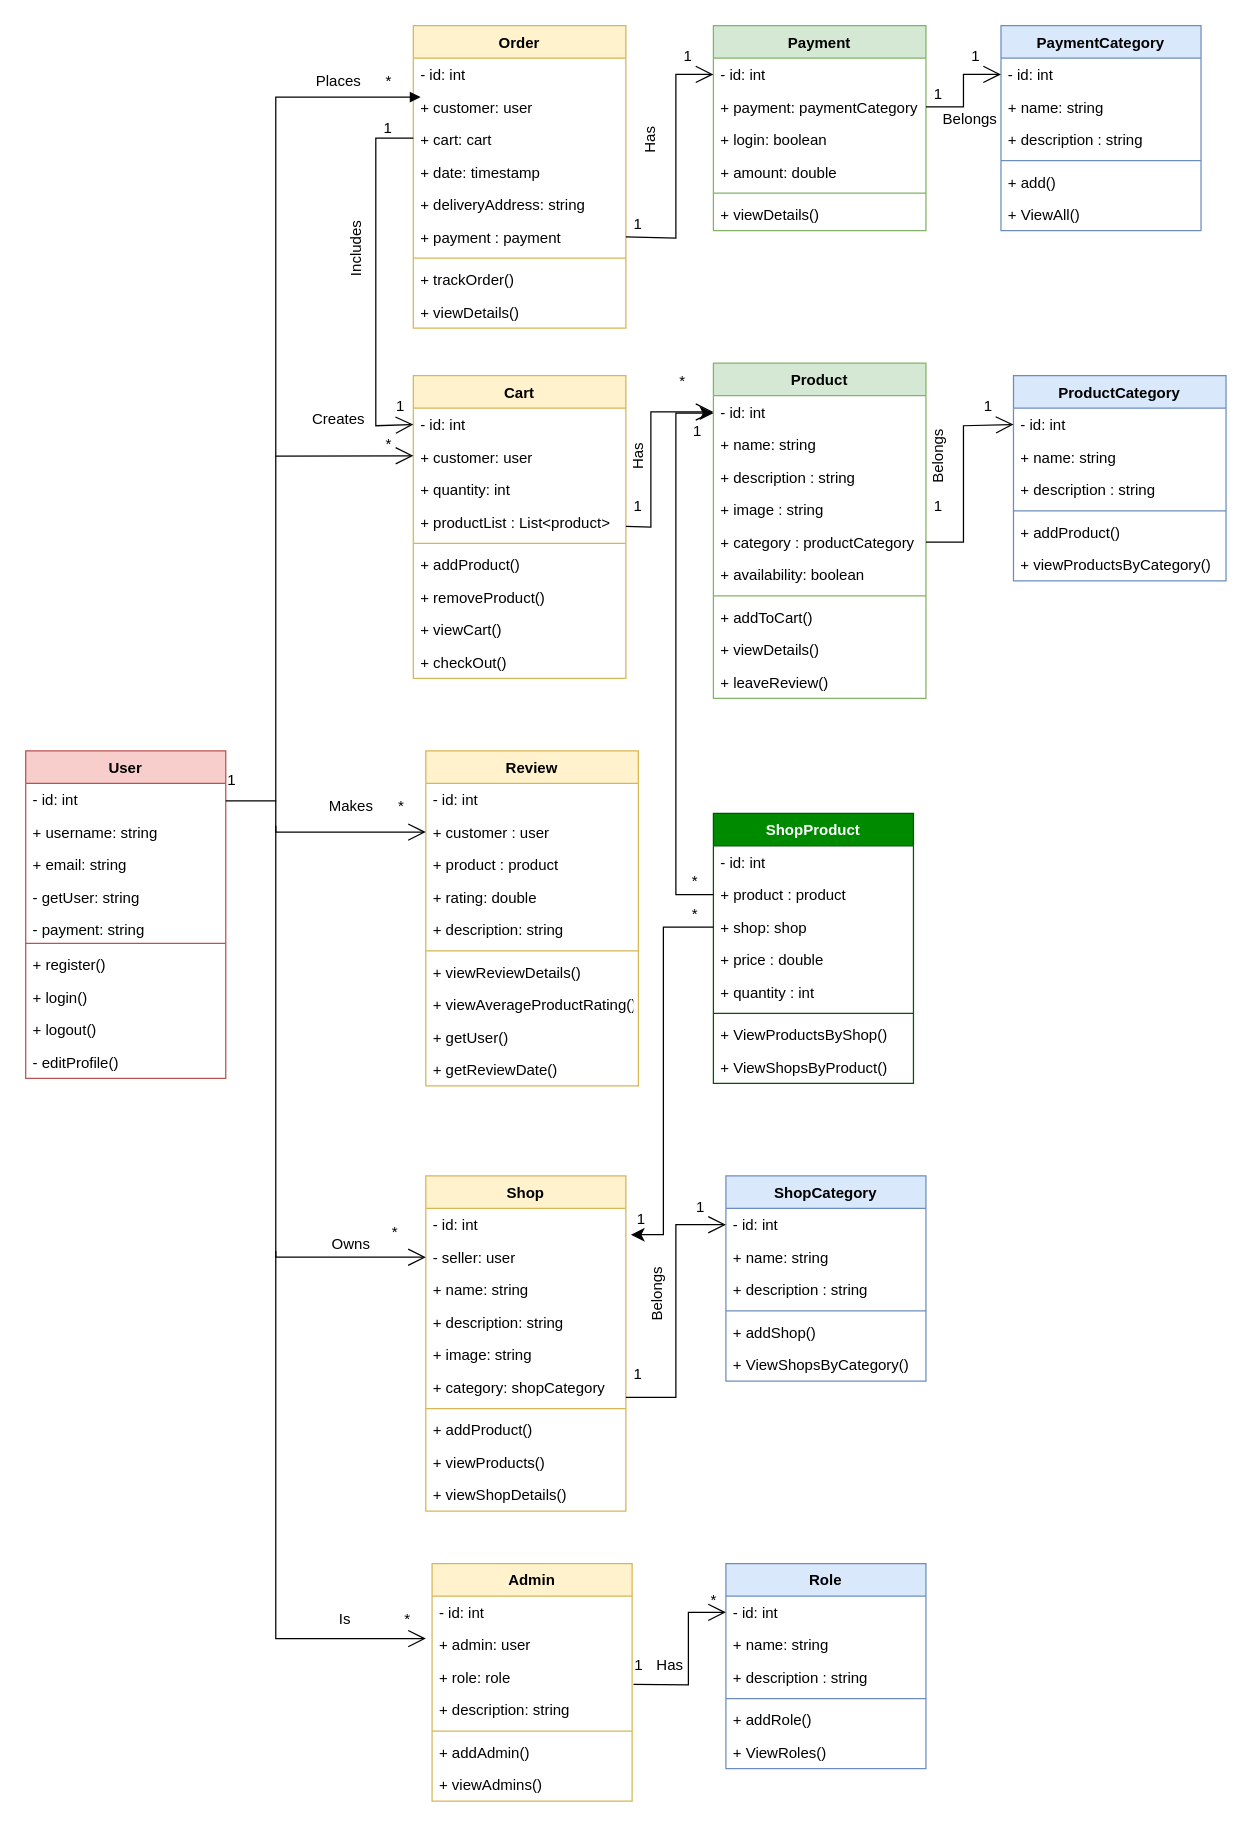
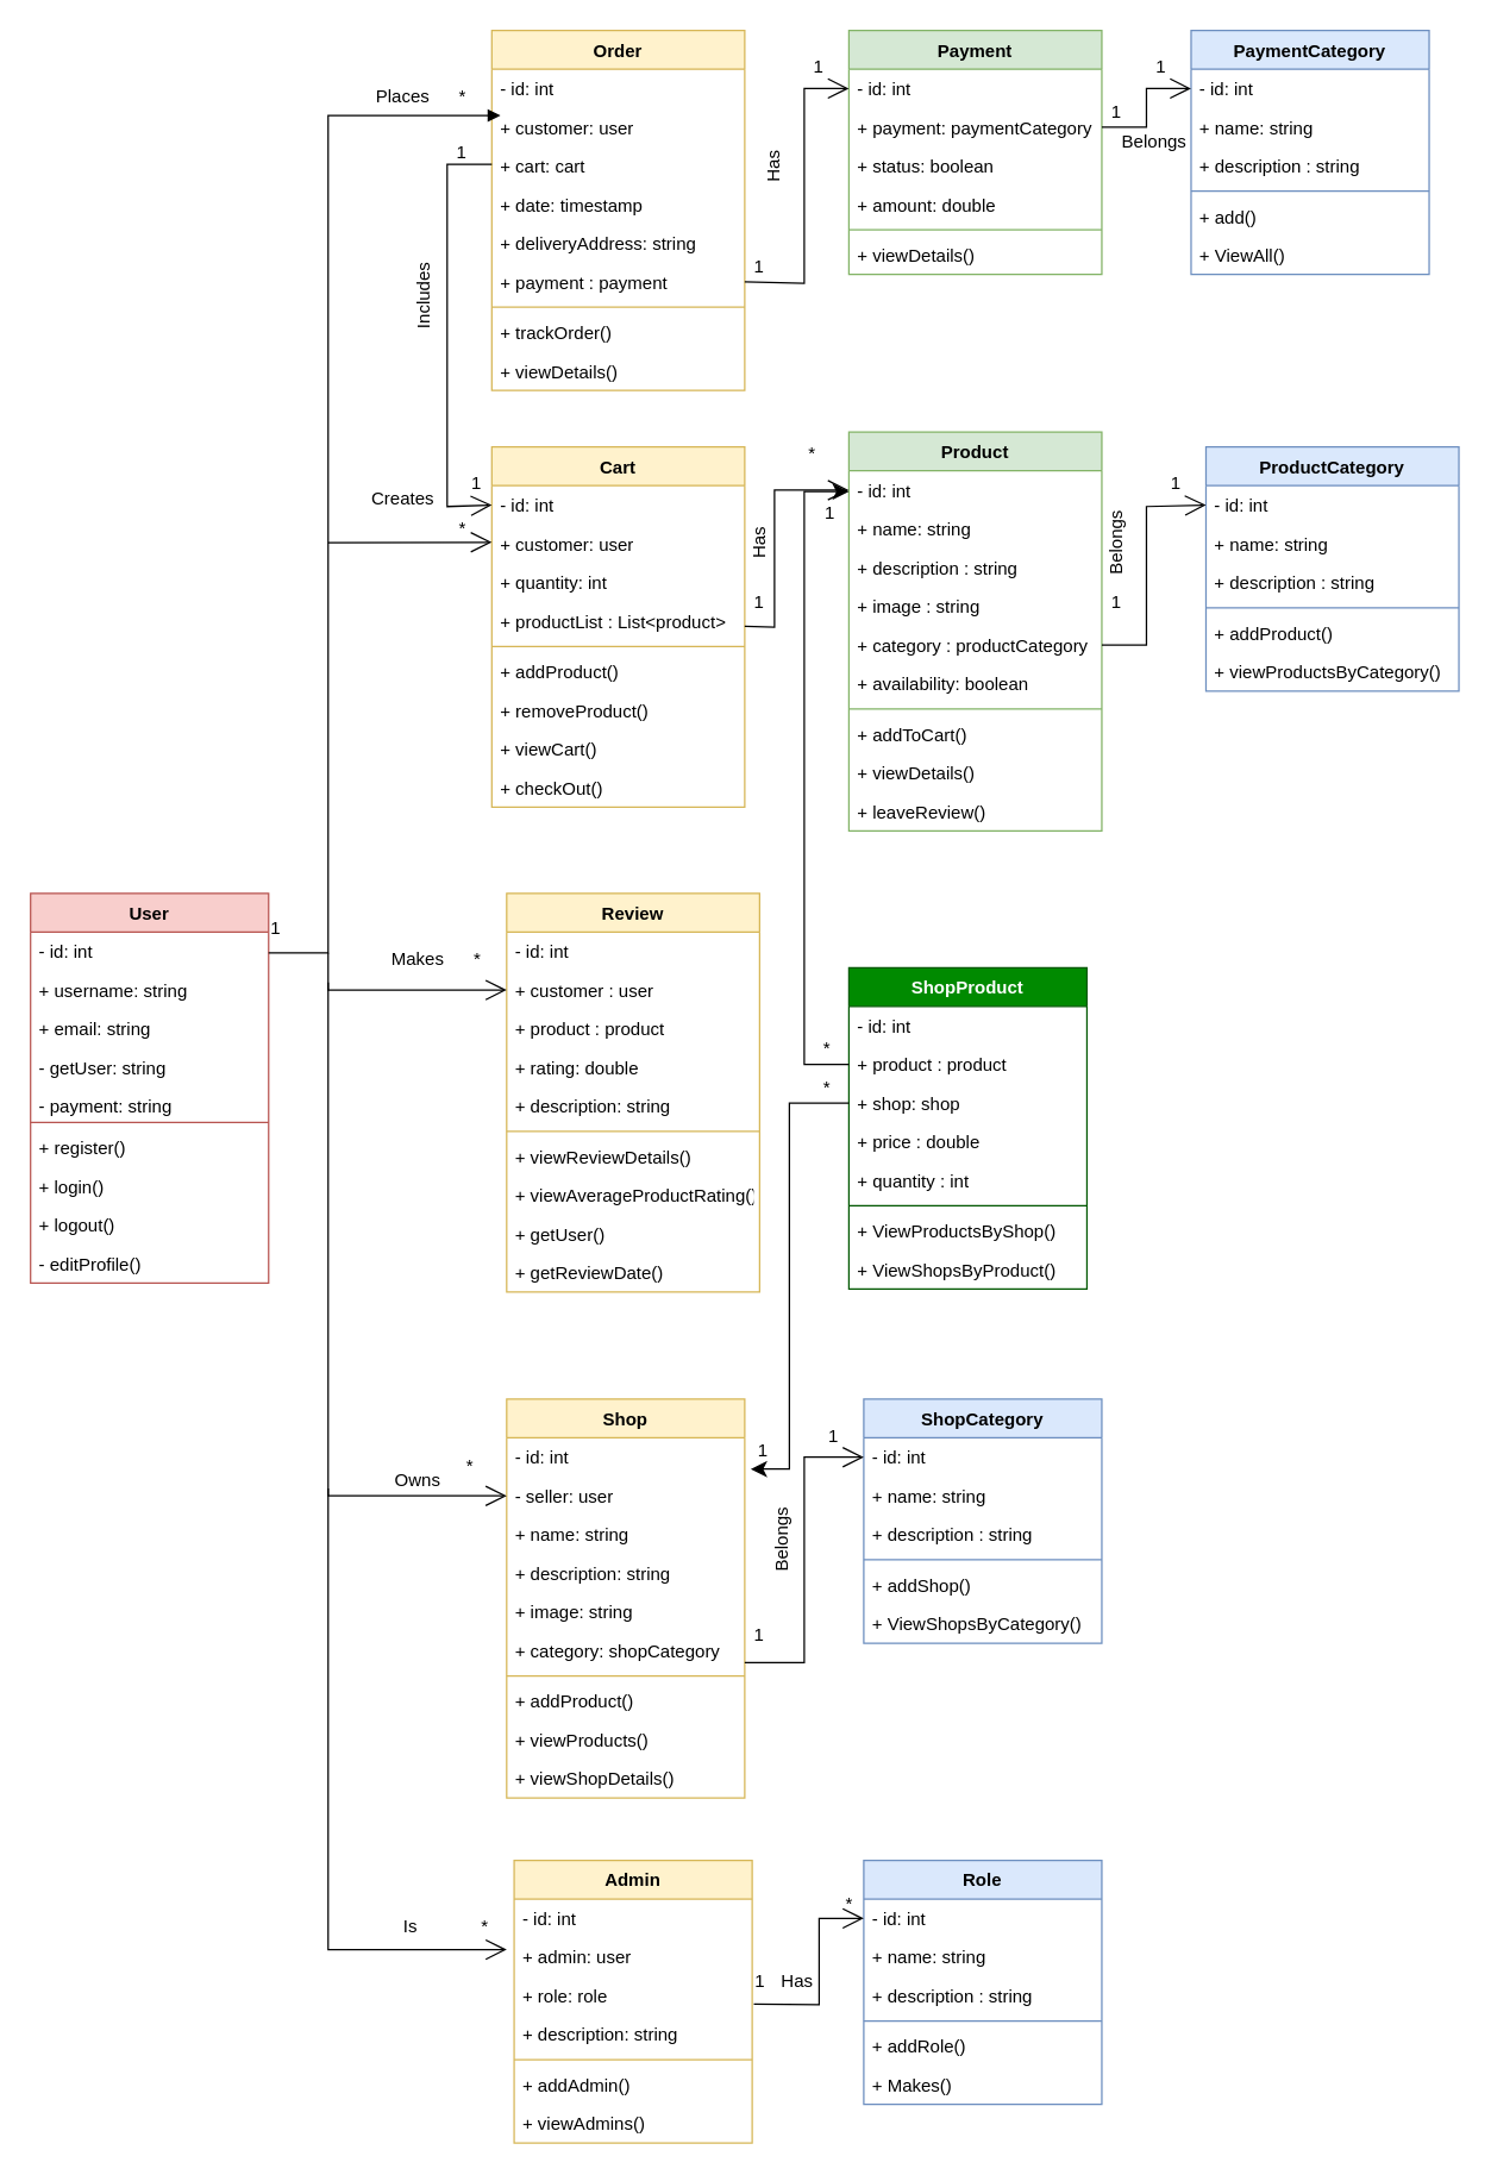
- <mxCell id="80" value="+ login: boolean " style="text;strokeColor=none;fillColor=none;align=left;verticalAlign=top;spacingLeft=4;spacingRight=4;overflow=hidden;rotatable=0;points=[[0,0.5],[1,0.5]];portConstraint=eastwest;" parent="77" vertex="1"><mxGeometry y="78" width="170" height="26" as="geometry" /></mxCell>
+ <mxCell id="80" value="+ status: boolean " style="text;strokeColor=none;fillColor=none;align=left;verticalAlign=top;spacingLeft=4;spacingRight=4;overflow=hidden;rotatable=0;points=[[0,0.5],[1,0.5]];portConstraint=eastwest;" parent="77" vertex="1"><mxGeometry y="78" width="170" height="26" as="geometry" /></mxCell>
- <mxCell id="143" value="+ ViewRoles()" style="text;strokeColor=none;fillColor=none;align=left;verticalAlign=top;spacingLeft=4;spacingRight=4;overflow=hidden;rotatable=0;points=[[0,0.5],[1,0.5]];portConstraint=eastwest;" parent="137" vertex="1"><mxGeometry y="138" width="160" height="26" as="geometry" /></mxCell>
+ <mxCell id="143" value="+ Makes()" style="text;strokeColor=none;fillColor=none;align=left;verticalAlign=top;spacingLeft=4;spacingRight=4;overflow=hidden;rotatable=0;points=[[0,0.5],[1,0.5]];portConstraint=eastwest;" parent="137" vertex="1"><mxGeometry y="138" width="160" height="26" as="geometry" /></mxCell>
